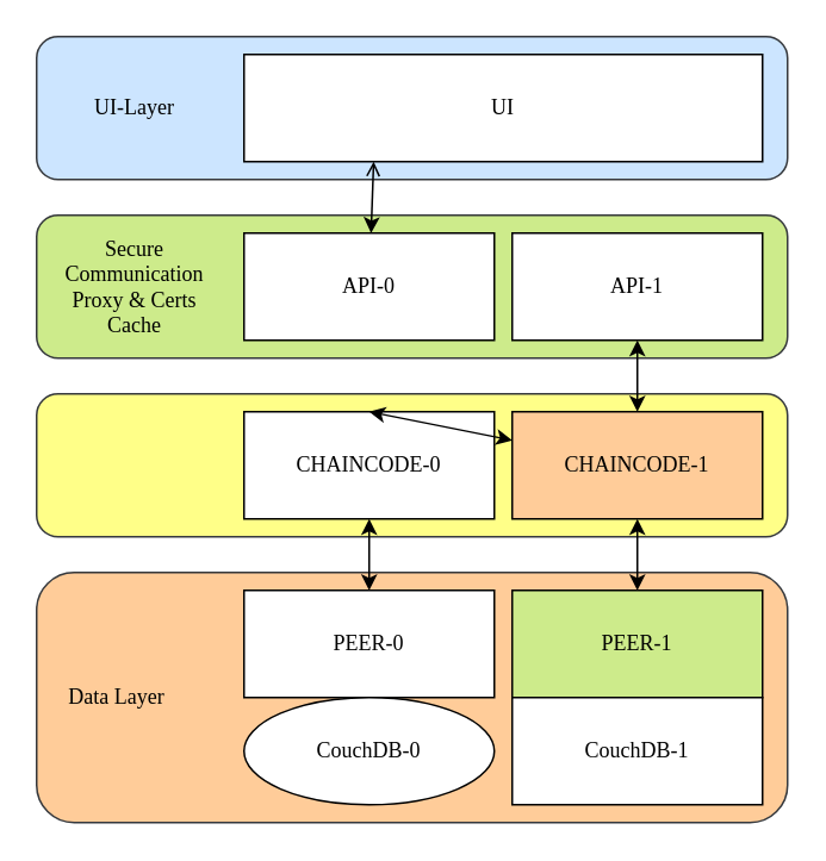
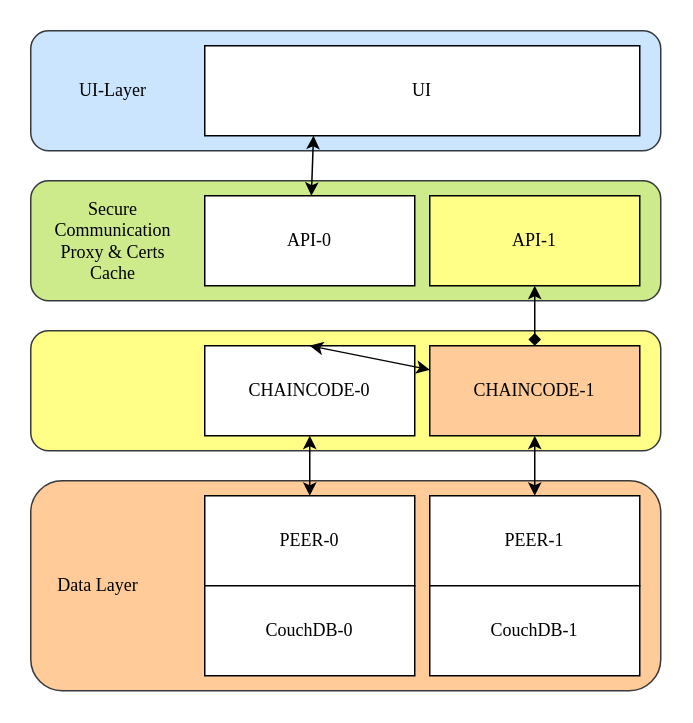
- <mxCell id="15" value="" style="endArrow=open;startArrow=classic;html=1;entryX=0.25;entryY=1;entryDx=0;entryDy=0;" edge="1" parent="1" source="7" target="6"><mxGeometry width="50" height="50" relative="1" as="geometry"><mxPoint x="160" y="140" as="sourcePoint" /><mxPoint x="176" y="110" as="targetPoint" /></mxGeometry></mxCell>
+ <mxCell id="15" value="" style="endArrow=classic;startArrow=classic;html=1;entryX=0.25;entryY=1;entryDx=0;entryDy=0;" edge="1" parent="1" source="7" target="6"><mxGeometry width="50" height="50" relative="1" as="geometry"><mxPoint x="160" y="140" as="sourcePoint" /><mxPoint x="176" y="110" as="targetPoint" /></mxGeometry></mxCell>
- <mxCell id="8" value="&lt;font face=&quot;Tahoma&quot;&gt;API-1&lt;/font&gt;" style="rounded=0;whiteSpace=wrap;html=1;" vertex="1" parent="1"><mxGeometry x="286" y="130" width="140" height="60" as="geometry" /></mxCell>
+ <mxCell id="8" value="&lt;font face=&quot;Tahoma&quot;&gt;API-1&lt;/font&gt;" style="rounded=0;whiteSpace=wrap;html=1;fillColor=#ffff88;" vertex="1" parent="1"><mxGeometry x="286" y="130" width="140" height="60" as="geometry" /></mxCell>
- <mxCell id="16" value="" style="endArrow=classic;startArrow=classic;html=1;entryX=0.5;entryY=0;entryDx=0;entryDy=0;exitX=0.5;exitY=1;exitDx=0;exitDy=0;" edge="1" parent="1" source="8" target="10"><mxGeometry width="50" height="50" relative="1" as="geometry"><mxPoint x="360" y="140" as="sourcePoint" /><mxPoint x="360" y="100" as="targetPoint" /></mxGeometry></mxCell>
+ <mxCell id="16" value="" style="endArrow=diamond;startArrow=classic;html=1;entryX=0.5;entryY=0;entryDx=0;entryDy=0;exitX=0.5;exitY=1;exitDx=0;exitDy=0;" edge="1" parent="1" source="8" target="10"><mxGeometry width="50" height="50" relative="1" as="geometry"><mxPoint x="360" y="140" as="sourcePoint" /><mxPoint x="360" y="100" as="targetPoint" /></mxGeometry></mxCell>
- <mxCell id="12" value="&lt;font face=&quot;Tahoma&quot;&gt;PEER-1&lt;/font&gt;" style="rounded=0;whiteSpace=wrap;html=1;fillColor=#cdeb8b;" vertex="1" parent="1"><mxGeometry x="286" y="330" width="140" height="60" as="geometry" /></mxCell>
+ <mxCell id="12" value="&lt;font face=&quot;Tahoma&quot;&gt;PEER-1&lt;/font&gt;" style="rounded=0;whiteSpace=wrap;html=1;" vertex="1" parent="1"><mxGeometry x="286" y="330" width="140" height="60" as="geometry" /></mxCell>
- <mxCell id="13" value="&lt;font face=&quot;Tahoma&quot;&gt;CouchDB-0&lt;/font&gt;" style="ellipse;whiteSpace=wrap;html=1;" vertex="1" parent="1"><mxGeometry x="136" y="390" width="140" height="60" as="geometry" /></mxCell>
+ <mxCell id="13" value="&lt;font face=&quot;Tahoma&quot;&gt;CouchDB-0&lt;/font&gt;" style="rounded=0;whiteSpace=wrap;html=1;" vertex="1" parent="1"><mxGeometry x="136" y="390" width="140" height="60" as="geometry" /></mxCell>
